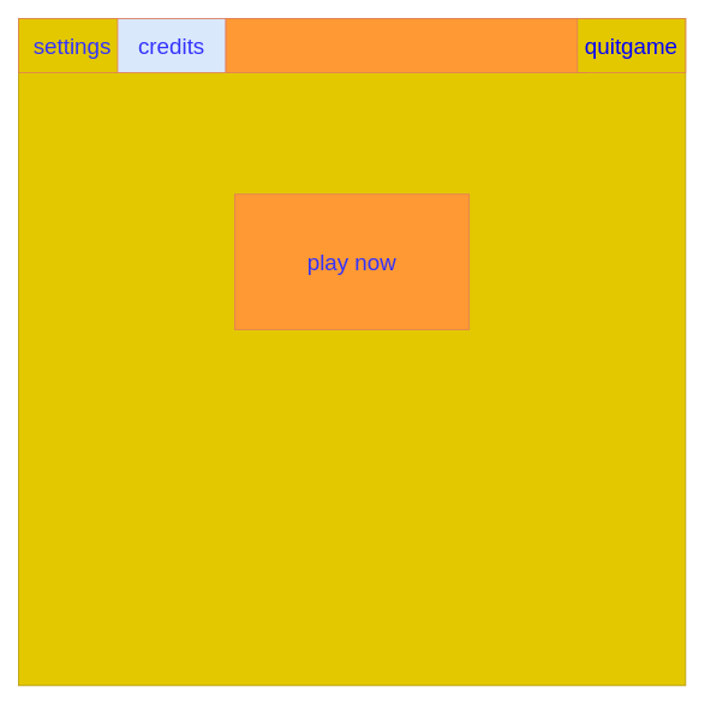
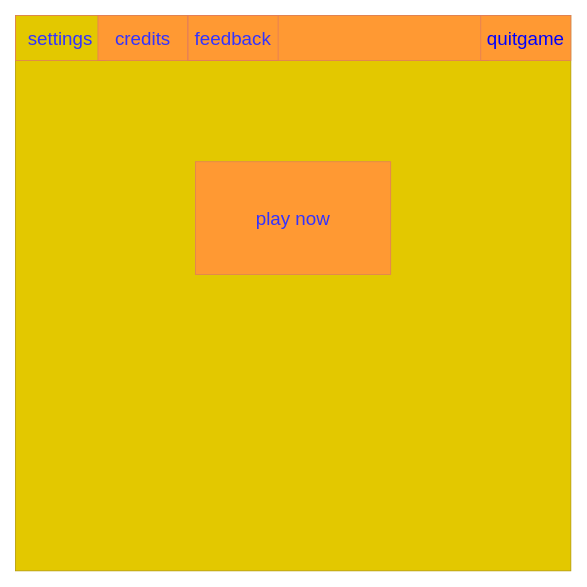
- <mxCell id="4" value="&lt;font style=&quot;font-size: 25px;&quot; color=&quot;#3333ff&quot;&gt;credits&lt;/font&gt;" style="rounded=0;whiteSpace=wrap;html=1;labelBackgroundColor=none;fillColor=#dae8fc;strokeColor=#E07A5F;fontColor=#393C56;" parent="1" vertex="1"><mxGeometry x="130" y="20" width="120" height="60" as="geometry" /></mxCell>
+ <mxCell id="4" value="&lt;font style=&quot;font-size: 25px;&quot; color=&quot;#3333ff&quot;&gt;credits&lt;/font&gt;" style="rounded=0;whiteSpace=wrap;html=1;labelBackgroundColor=none;fillColor=#FF9933;strokeColor=#E07A5F;fontColor=#393C56;" parent="1" vertex="1"><mxGeometry x="130" y="20" width="120" height="60" as="geometry" /></mxCell>
+ <mxCell id="8" value="&lt;font style=&quot;font-size: 25px;&quot; color=&quot;#3333ff&quot;&gt;feedback&lt;/font&gt;" style="rounded=0;whiteSpace=wrap;html=1;labelBackgroundColor=none;fillColor=#FF9933;strokeColor=#E07A5F;fontColor=#393C56;" parent="1" vertex="1"><mxGeometry x="250" y="20" width="120" height="60" as="geometry" /></mxCell>
- <mxCell id="6" value="&lt;font style=&quot;font-size: 25px;&quot; color=&quot;#0000ff&quot;&gt;quitgame&lt;/font&gt;" style="rounded=0;whiteSpace=wrap;html=1;labelBackgroundColor=none;fillColor=#e3c800;strokeColor=#E07A5F;fontColor=#393C56;" parent="1" vertex="1"><mxGeometry x="640" y="20" width="120" height="60" as="geometry" /></mxCell>
+ <mxCell id="6" value="&lt;font style=&quot;font-size: 25px;&quot; color=&quot;#0000ff&quot;&gt;quitgame&lt;/font&gt;" style="rounded=0;whiteSpace=wrap;html=1;labelBackgroundColor=none;fillColor=#FF9933;strokeColor=#E07A5F;fontColor=#393C56;" parent="1" vertex="1"><mxGeometry x="640" y="20" width="120" height="60" as="geometry" /></mxCell>
